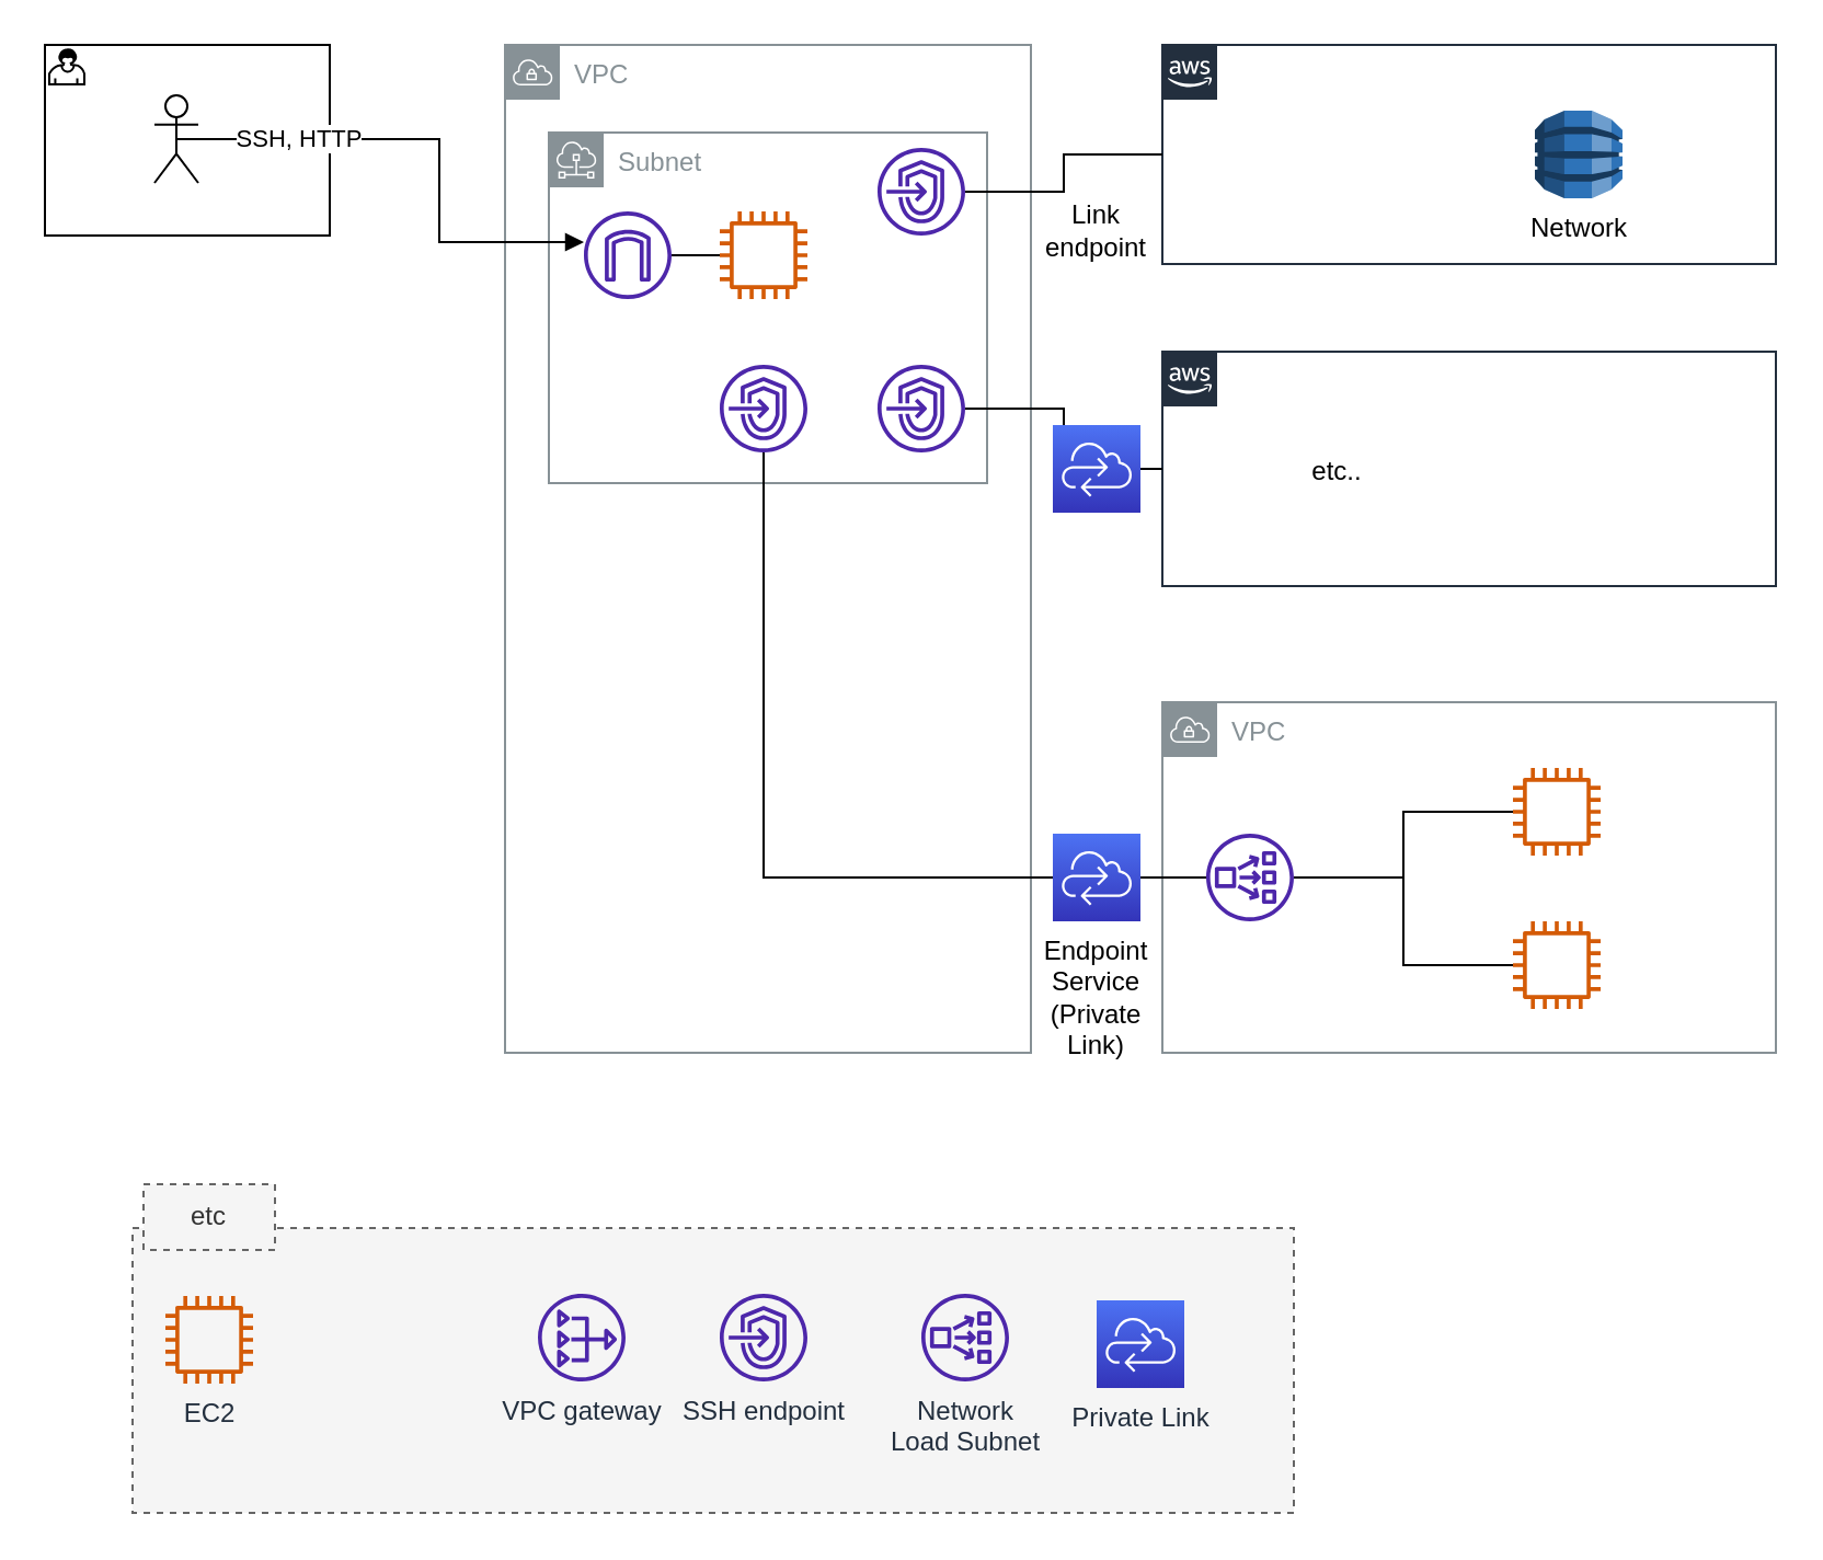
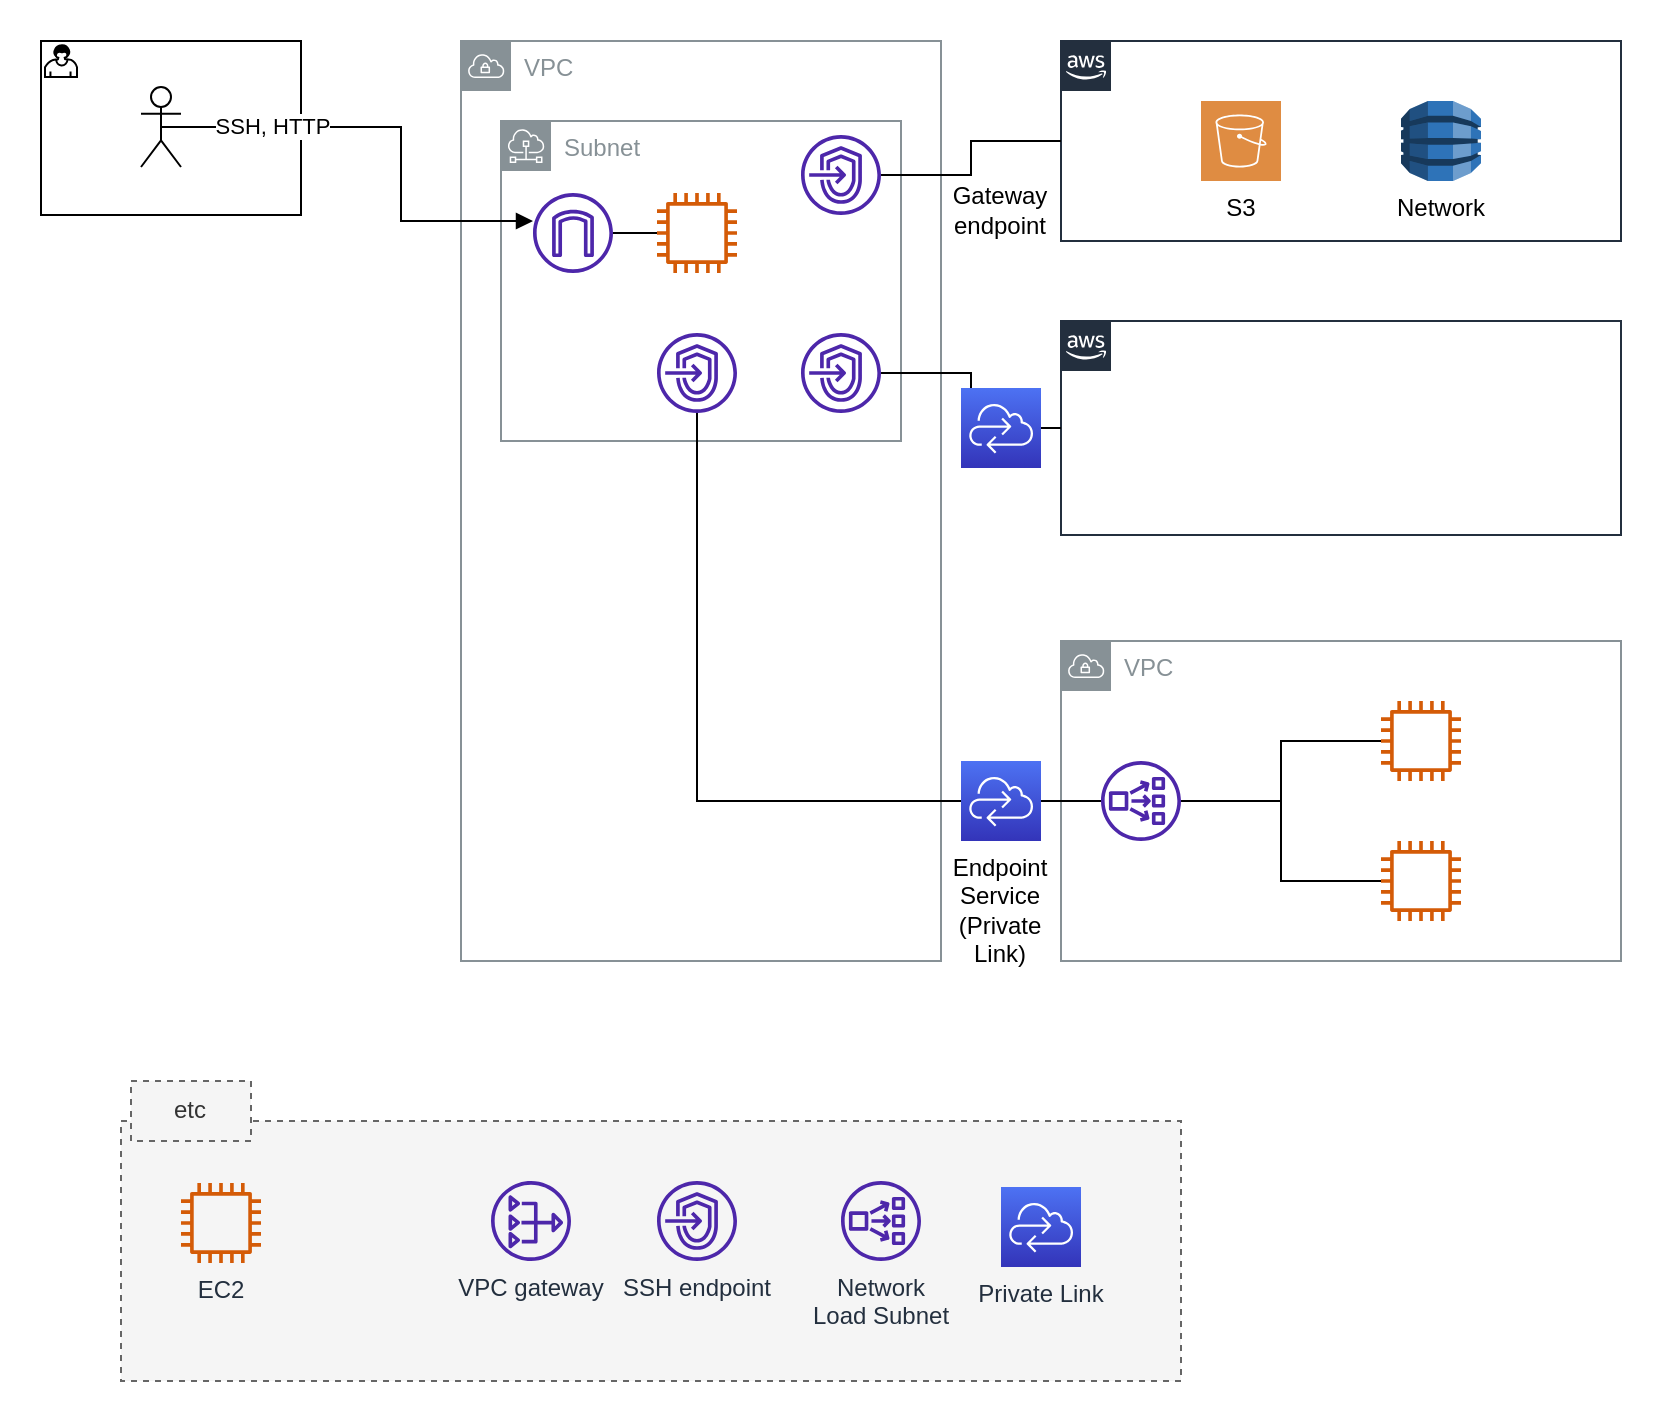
+ <mxCell id="11" value="S3" style="sketch=0;pointerEvents=1;shadow=0;dashed=0;html=1;strokeColor=none;fillColor=#DF8C42;labelPosition=center;verticalLabelPosition=bottom;verticalAlign=top;align=center;outlineConnect=0;shape=mxgraph.veeam2.aws_s3;rounded=0;" parent="10" vertex="1"><mxGeometry x="70" y="30" width="40" height="40" as="geometry" /></mxCell>
- <mxCell id="33" value="Link&lt;br&gt;endpoint" style="text;html=1;strokeColor=none;fillColor=none;align=center;verticalAlign=middle;whiteSpace=wrap;rounded=0;shadow=0;" parent="1" vertex="1"><mxGeometry x="470" y="90" width="60" height="30" as="geometry" /></mxCell>
+ <mxCell id="33" value="Gateway&lt;br&gt;endpoint" style="text;html=1;strokeColor=none;fillColor=none;align=center;verticalAlign=middle;whiteSpace=wrap;rounded=0;shadow=0;" parent="1" vertex="1"><mxGeometry x="470" y="90" width="60" height="30" as="geometry" /></mxCell>
- <mxCell id="14" value="etc.." style="text;html=1;strokeColor=none;fillColor=none;align=center;verticalAlign=middle;whiteSpace=wrap;rounded=0;shadow=0;" parent="13" vertex="1"><mxGeometry x="50" y="40" width="60" height="30" as="geometry" /></mxCell>
- <mxCell id="35" value="EC2" style="sketch=0;outlineConnect=0;fontColor=#232F3E;gradientColor=none;fillColor=#D45B07;strokeColor=none;dashed=0;verticalLabelPosition=bottom;verticalAlign=top;align=center;html=1;fontSize=12;fontStyle=0;aspect=fixed;pointerEvents=1;shape=mxgraph.aws4.instance2;" parent="1" vertex="1"><mxGeometry x="75" y="591" width="40" height="40" as="geometry" /></mxCell>
+ <mxCell id="35" value="EC2" style="sketch=0;outlineConnect=0;fontColor=#232F3E;gradientColor=none;fillColor=#D45B07;strokeColor=none;dashed=0;verticalLabelPosition=bottom;verticalAlign=top;align=center;html=1;fontSize=12;fontStyle=0;aspect=fixed;pointerEvents=1;shape=mxgraph.aws4.instance2;" parent="1" vertex="1"><mxGeometry x="90" y="591" width="40" height="40" as="geometry" /></mxCell>
